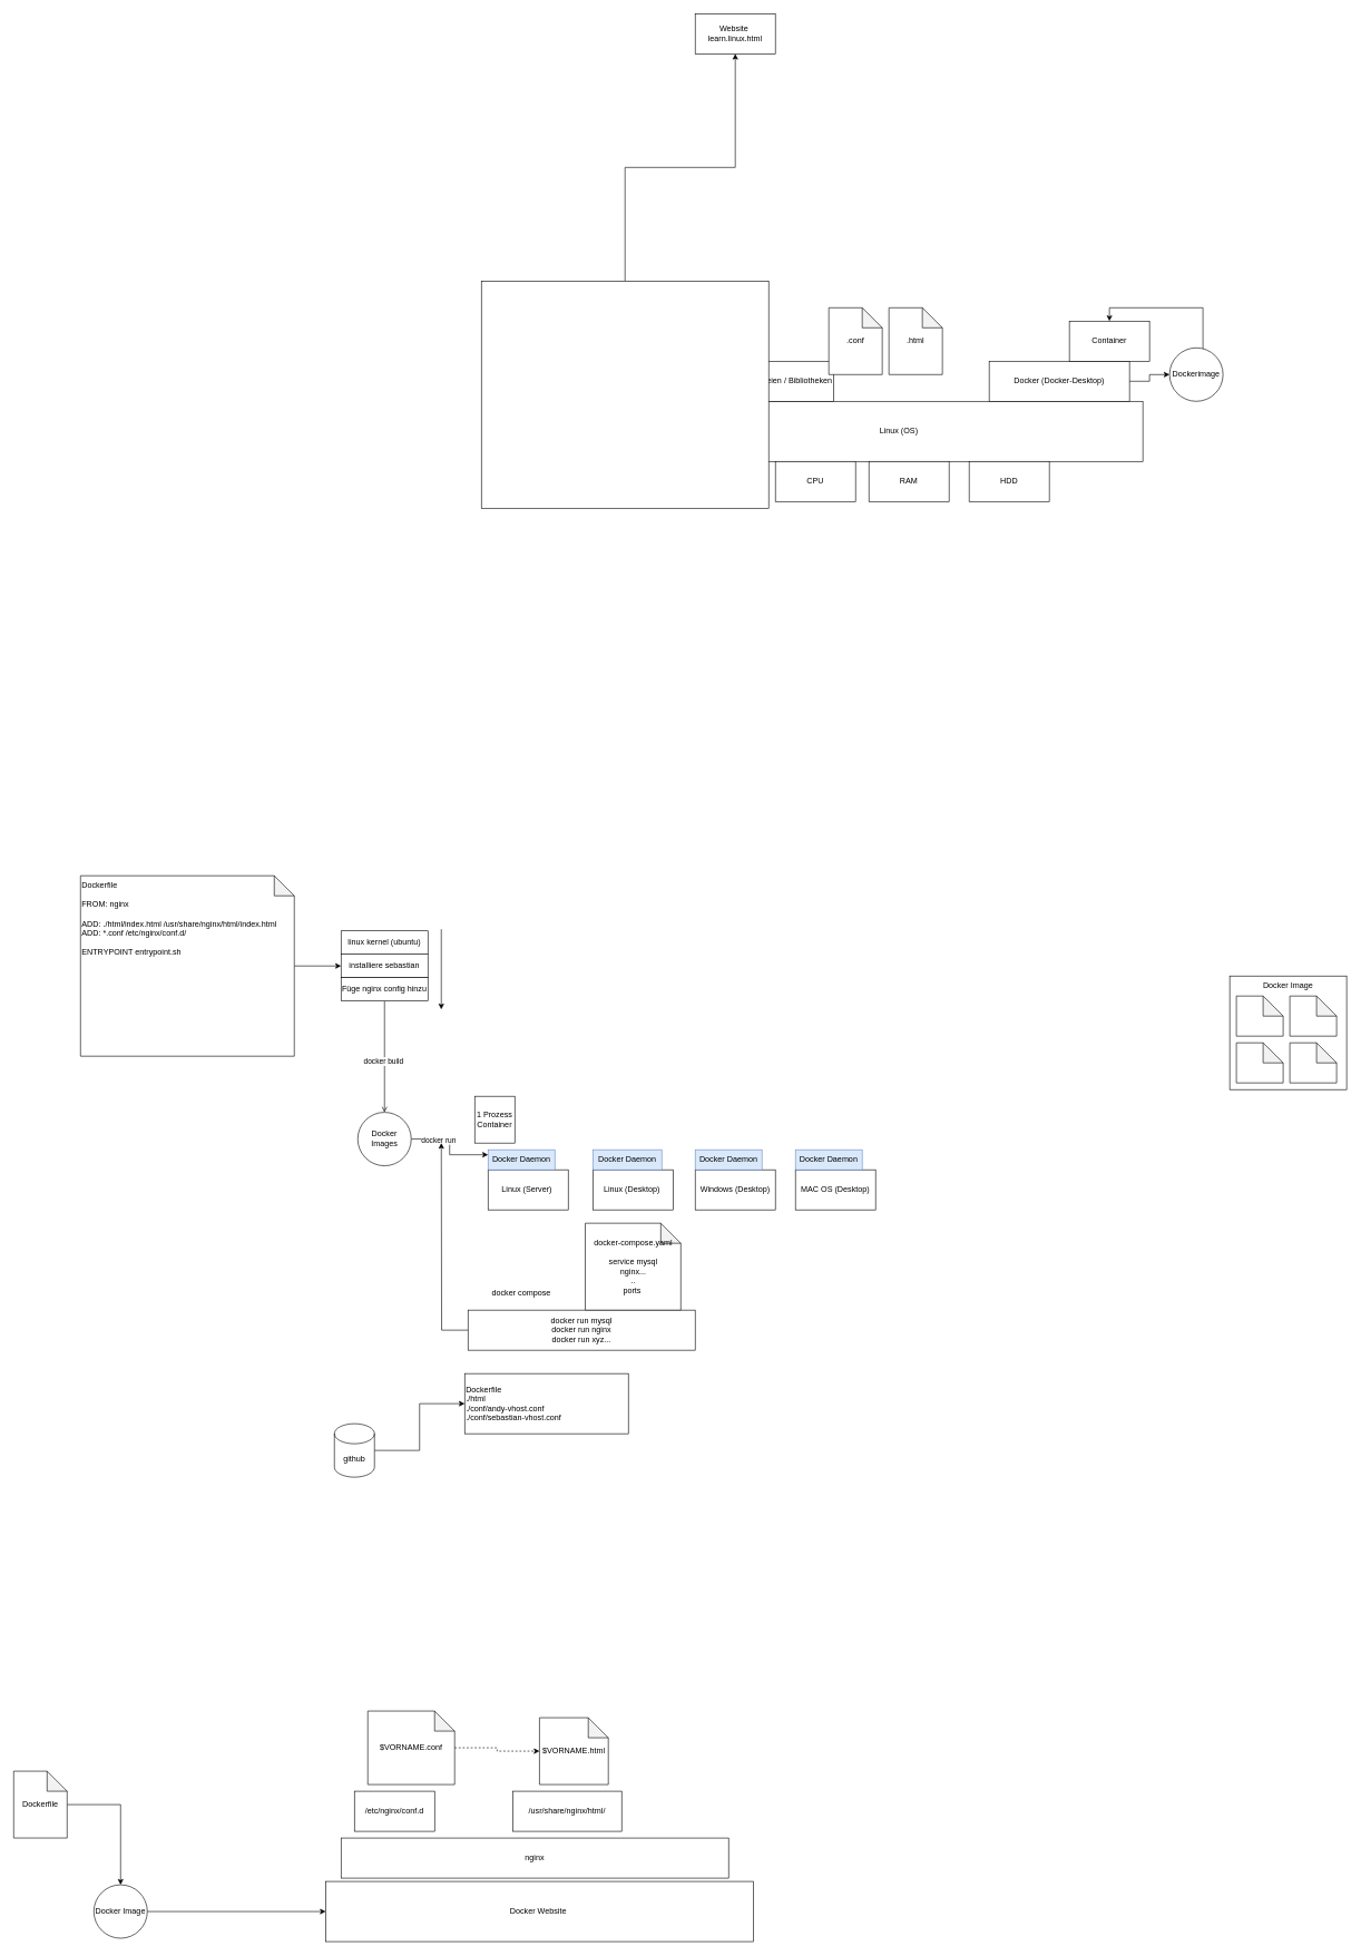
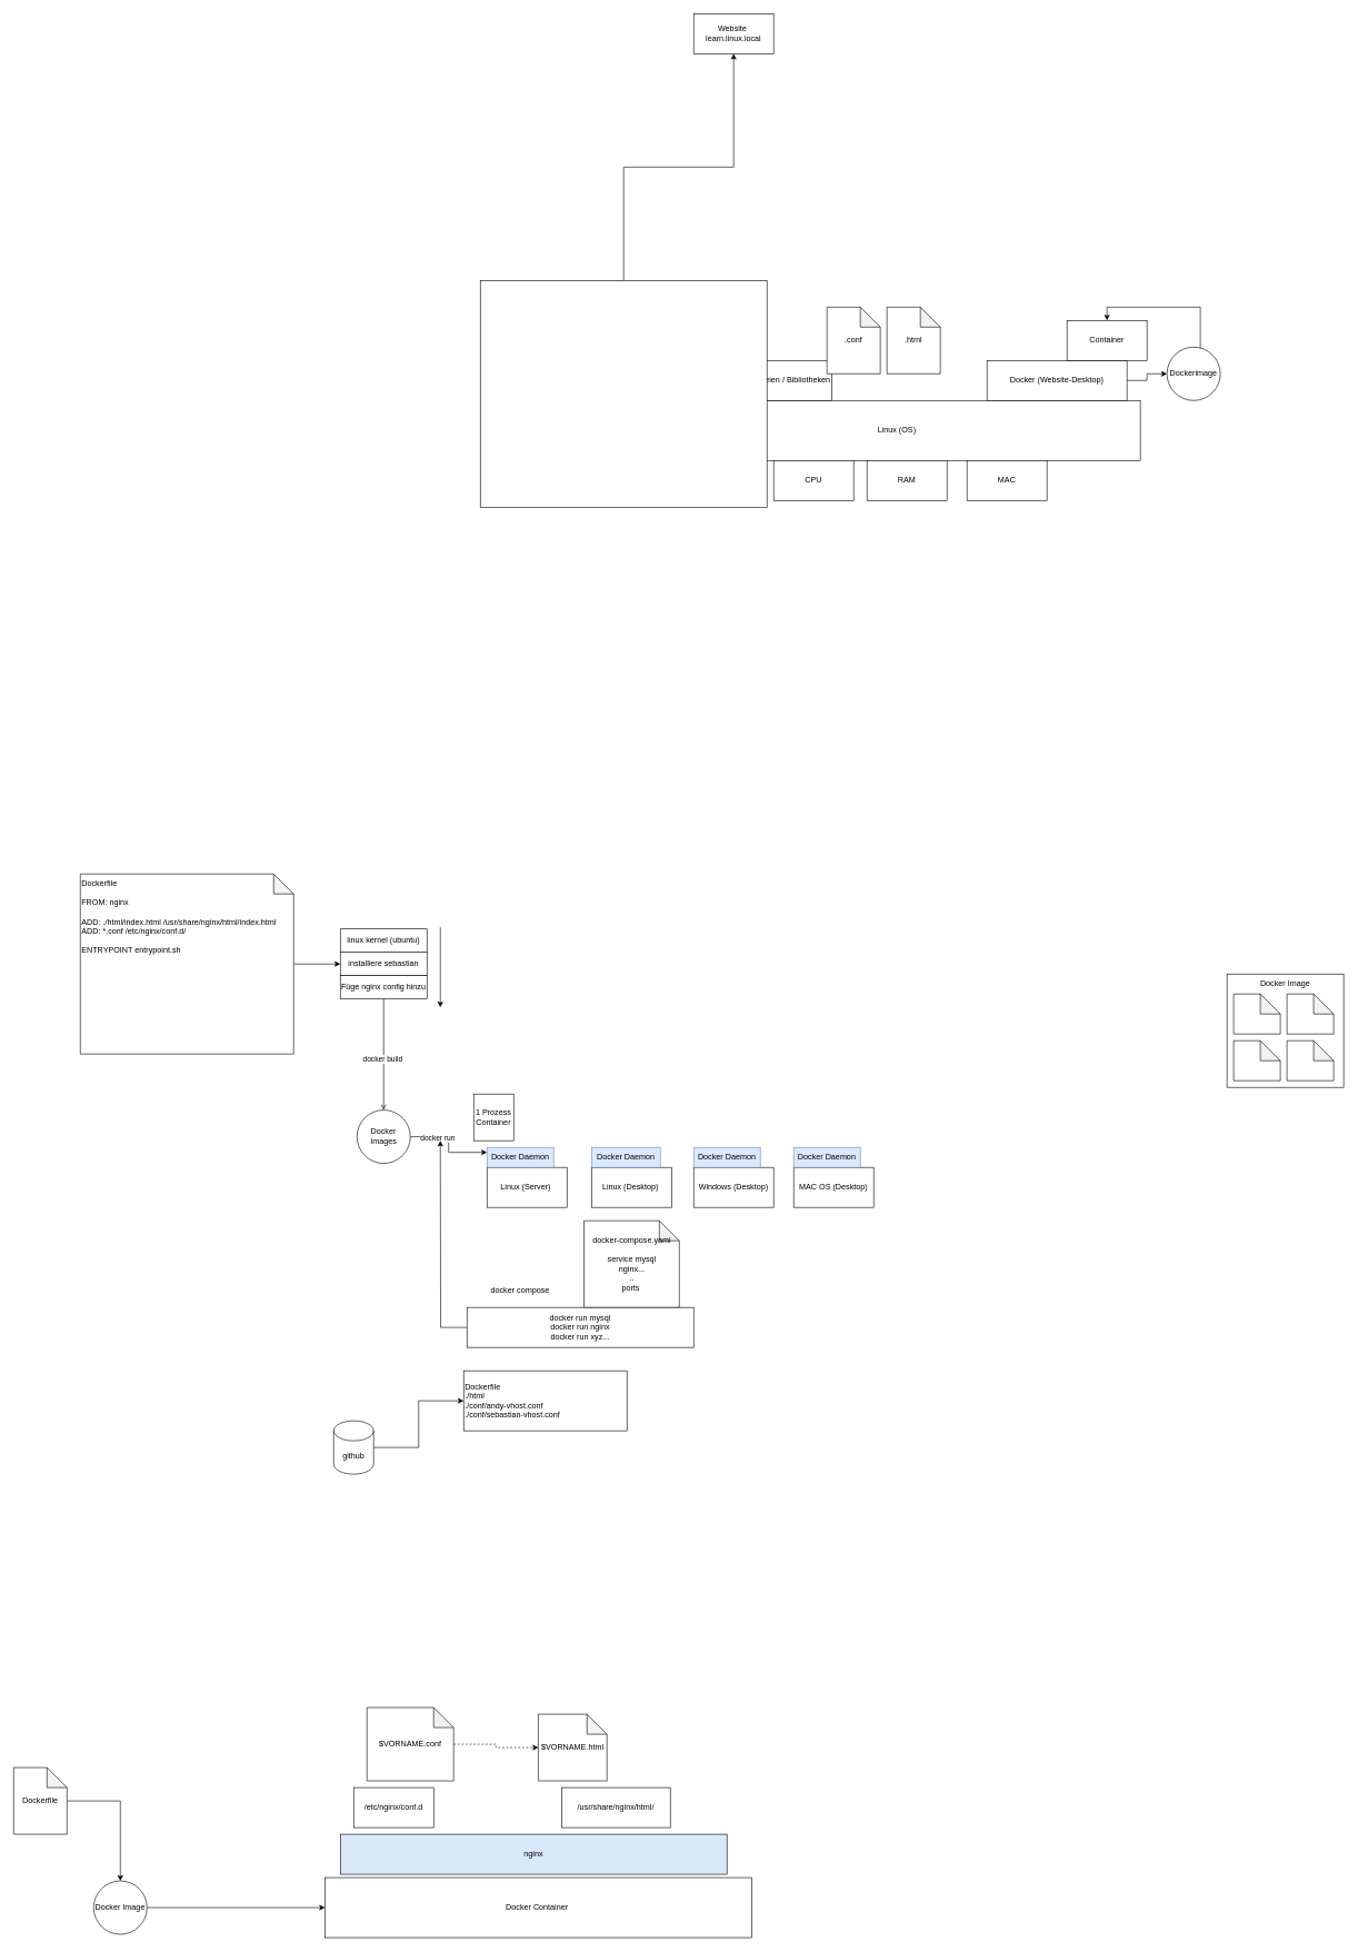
- <mxCell id="13" value="Website&amp;nbsp;&lt;div&gt;learn.linux.html&lt;/div&gt;" style="rounded=0;whiteSpace=wrap;html=1;" vertex="1" parent="1"><mxGeometry x="1040" y="20" width="120" height="60" as="geometry" /></mxCell>
+ <mxCell id="13" value="Website&amp;nbsp;&lt;div&gt;learn.linux.local&lt;/div&gt;" style="rounded=0;whiteSpace=wrap;html=1;" vertex="1" parent="1"><mxGeometry x="1040" y="20" width="120" height="60" as="geometry" /></mxCell>
- <mxCell id="15" value="Docker (Docker-Desktop)" style="rounded=0;whiteSpace=wrap;html=1;" vertex="1" parent="1"><mxGeometry x="1480" y="540" width="210" height="60" as="geometry" /></mxCell>
+ <mxCell id="15" value="Docker (Website-Desktop)" style="rounded=0;whiteSpace=wrap;html=1;" vertex="1" parent="1"><mxGeometry x="1480" y="540" width="210" height="60" as="geometry" /></mxCell>
- <mxCell id="6" value="HDD" style="rounded=0;whiteSpace=wrap;html=1;" vertex="1" parent="1"><mxGeometry x="1450" y="690" width="120" height="60" as="geometry" /></mxCell>
+ <mxCell id="6" value="MAC" style="rounded=0;whiteSpace=wrap;html=1;" vertex="1" parent="1"><mxGeometry x="1450" y="690" width="120" height="60" as="geometry" /></mxCell>
- <mxCell id="61" value="/usr/share/nginx/html/" style="rounded=0;whiteSpace=wrap;html=1;" vertex="1" parent="1"><mxGeometry x="767" y="2680" width="163" height="60" as="geometry" /></mxCell>
+ <mxCell id="61" value="/usr/share/nginx/html/" style="rounded=0;whiteSpace=wrap;html=1;" vertex="1" parent="1"><mxGeometry x="842" y="2680" width="163" height="60" as="geometry" /></mxCell>
- <mxCell id="54" value="nginx" style="rounded=0;whiteSpace=wrap;html=1;" vertex="1" parent="1"><mxGeometry x="510" y="2750" width="580" height="60" as="geometry" /></mxCell>
+ <mxCell id="54" value="nginx" style="rounded=0;whiteSpace=wrap;html=1;fillColor=#dae8fc;" vertex="1" parent="1"><mxGeometry x="510" y="2750" width="580" height="60" as="geometry" /></mxCell>
- <mxCell id="49" value="Docker Website&amp;nbsp;" style="rounded=0;whiteSpace=wrap;html=1;" vertex="1" parent="1"><mxGeometry x="487" y="2815" width="640" height="90" as="geometry" /></mxCell>
+ <mxCell id="49" value="Docker Container&amp;nbsp;" style="rounded=0;whiteSpace=wrap;html=1;" vertex="1" parent="1"><mxGeometry x="487" y="2815" width="640" height="90" as="geometry" /></mxCell>
